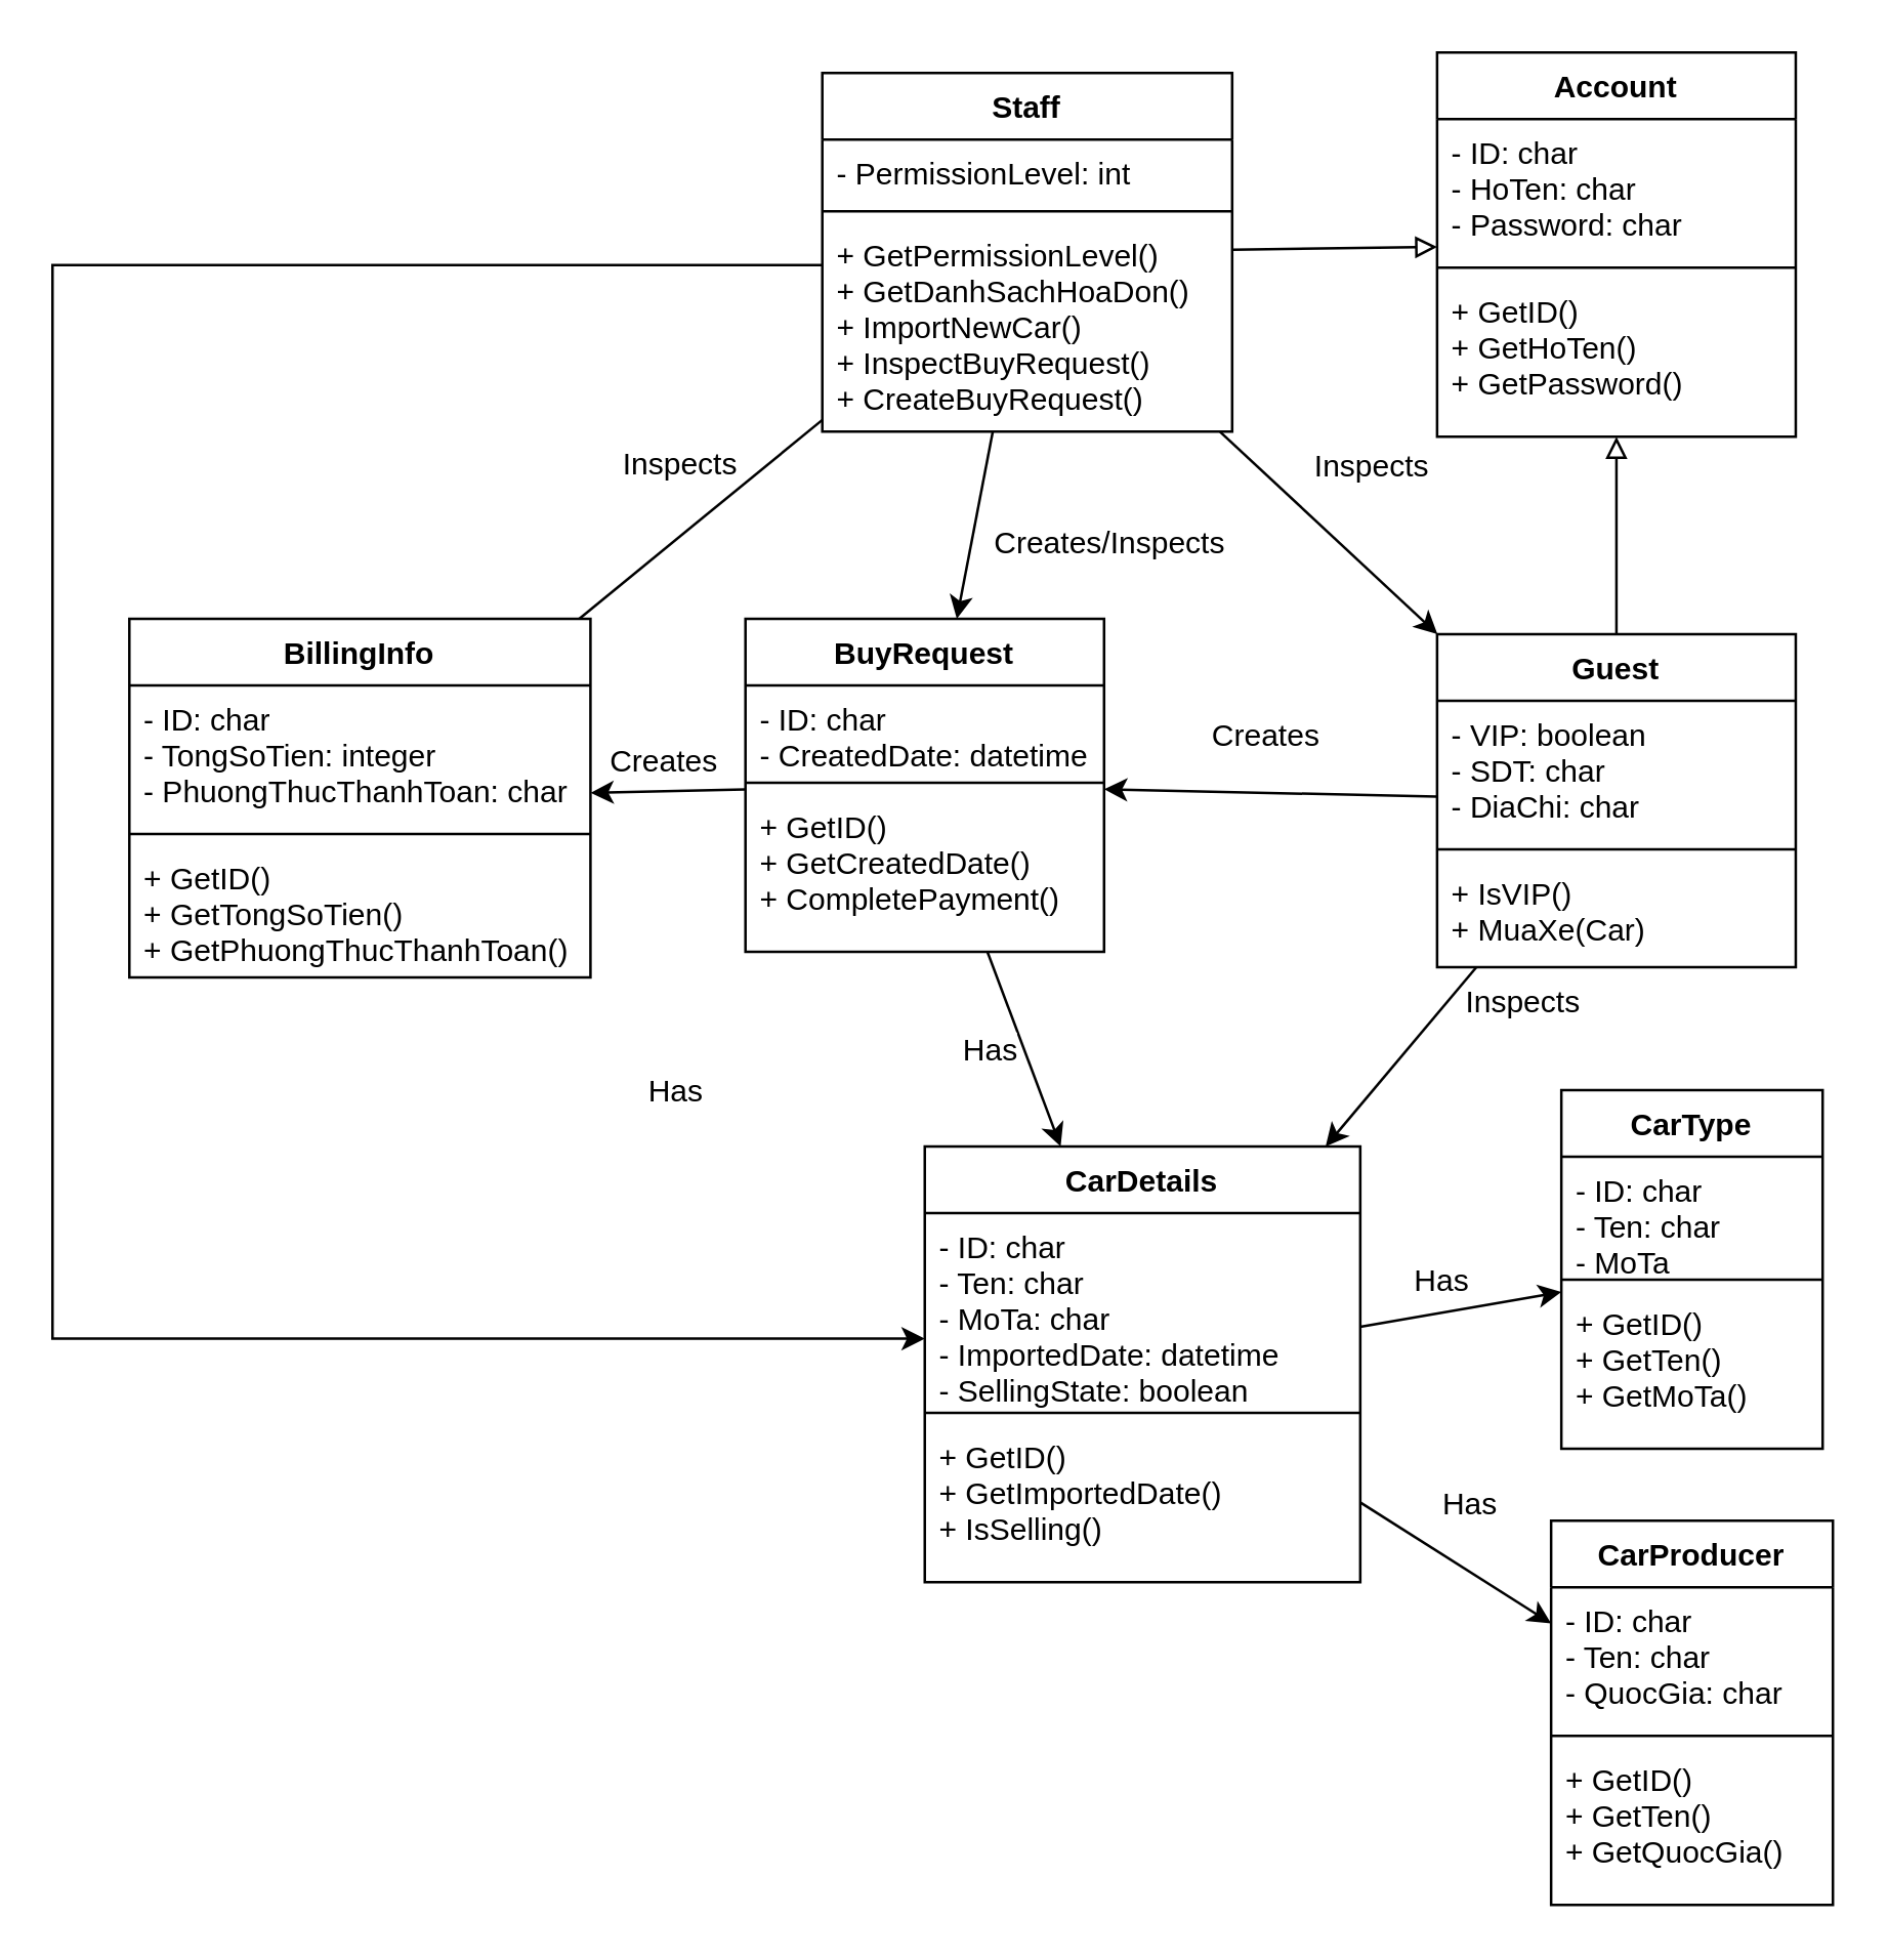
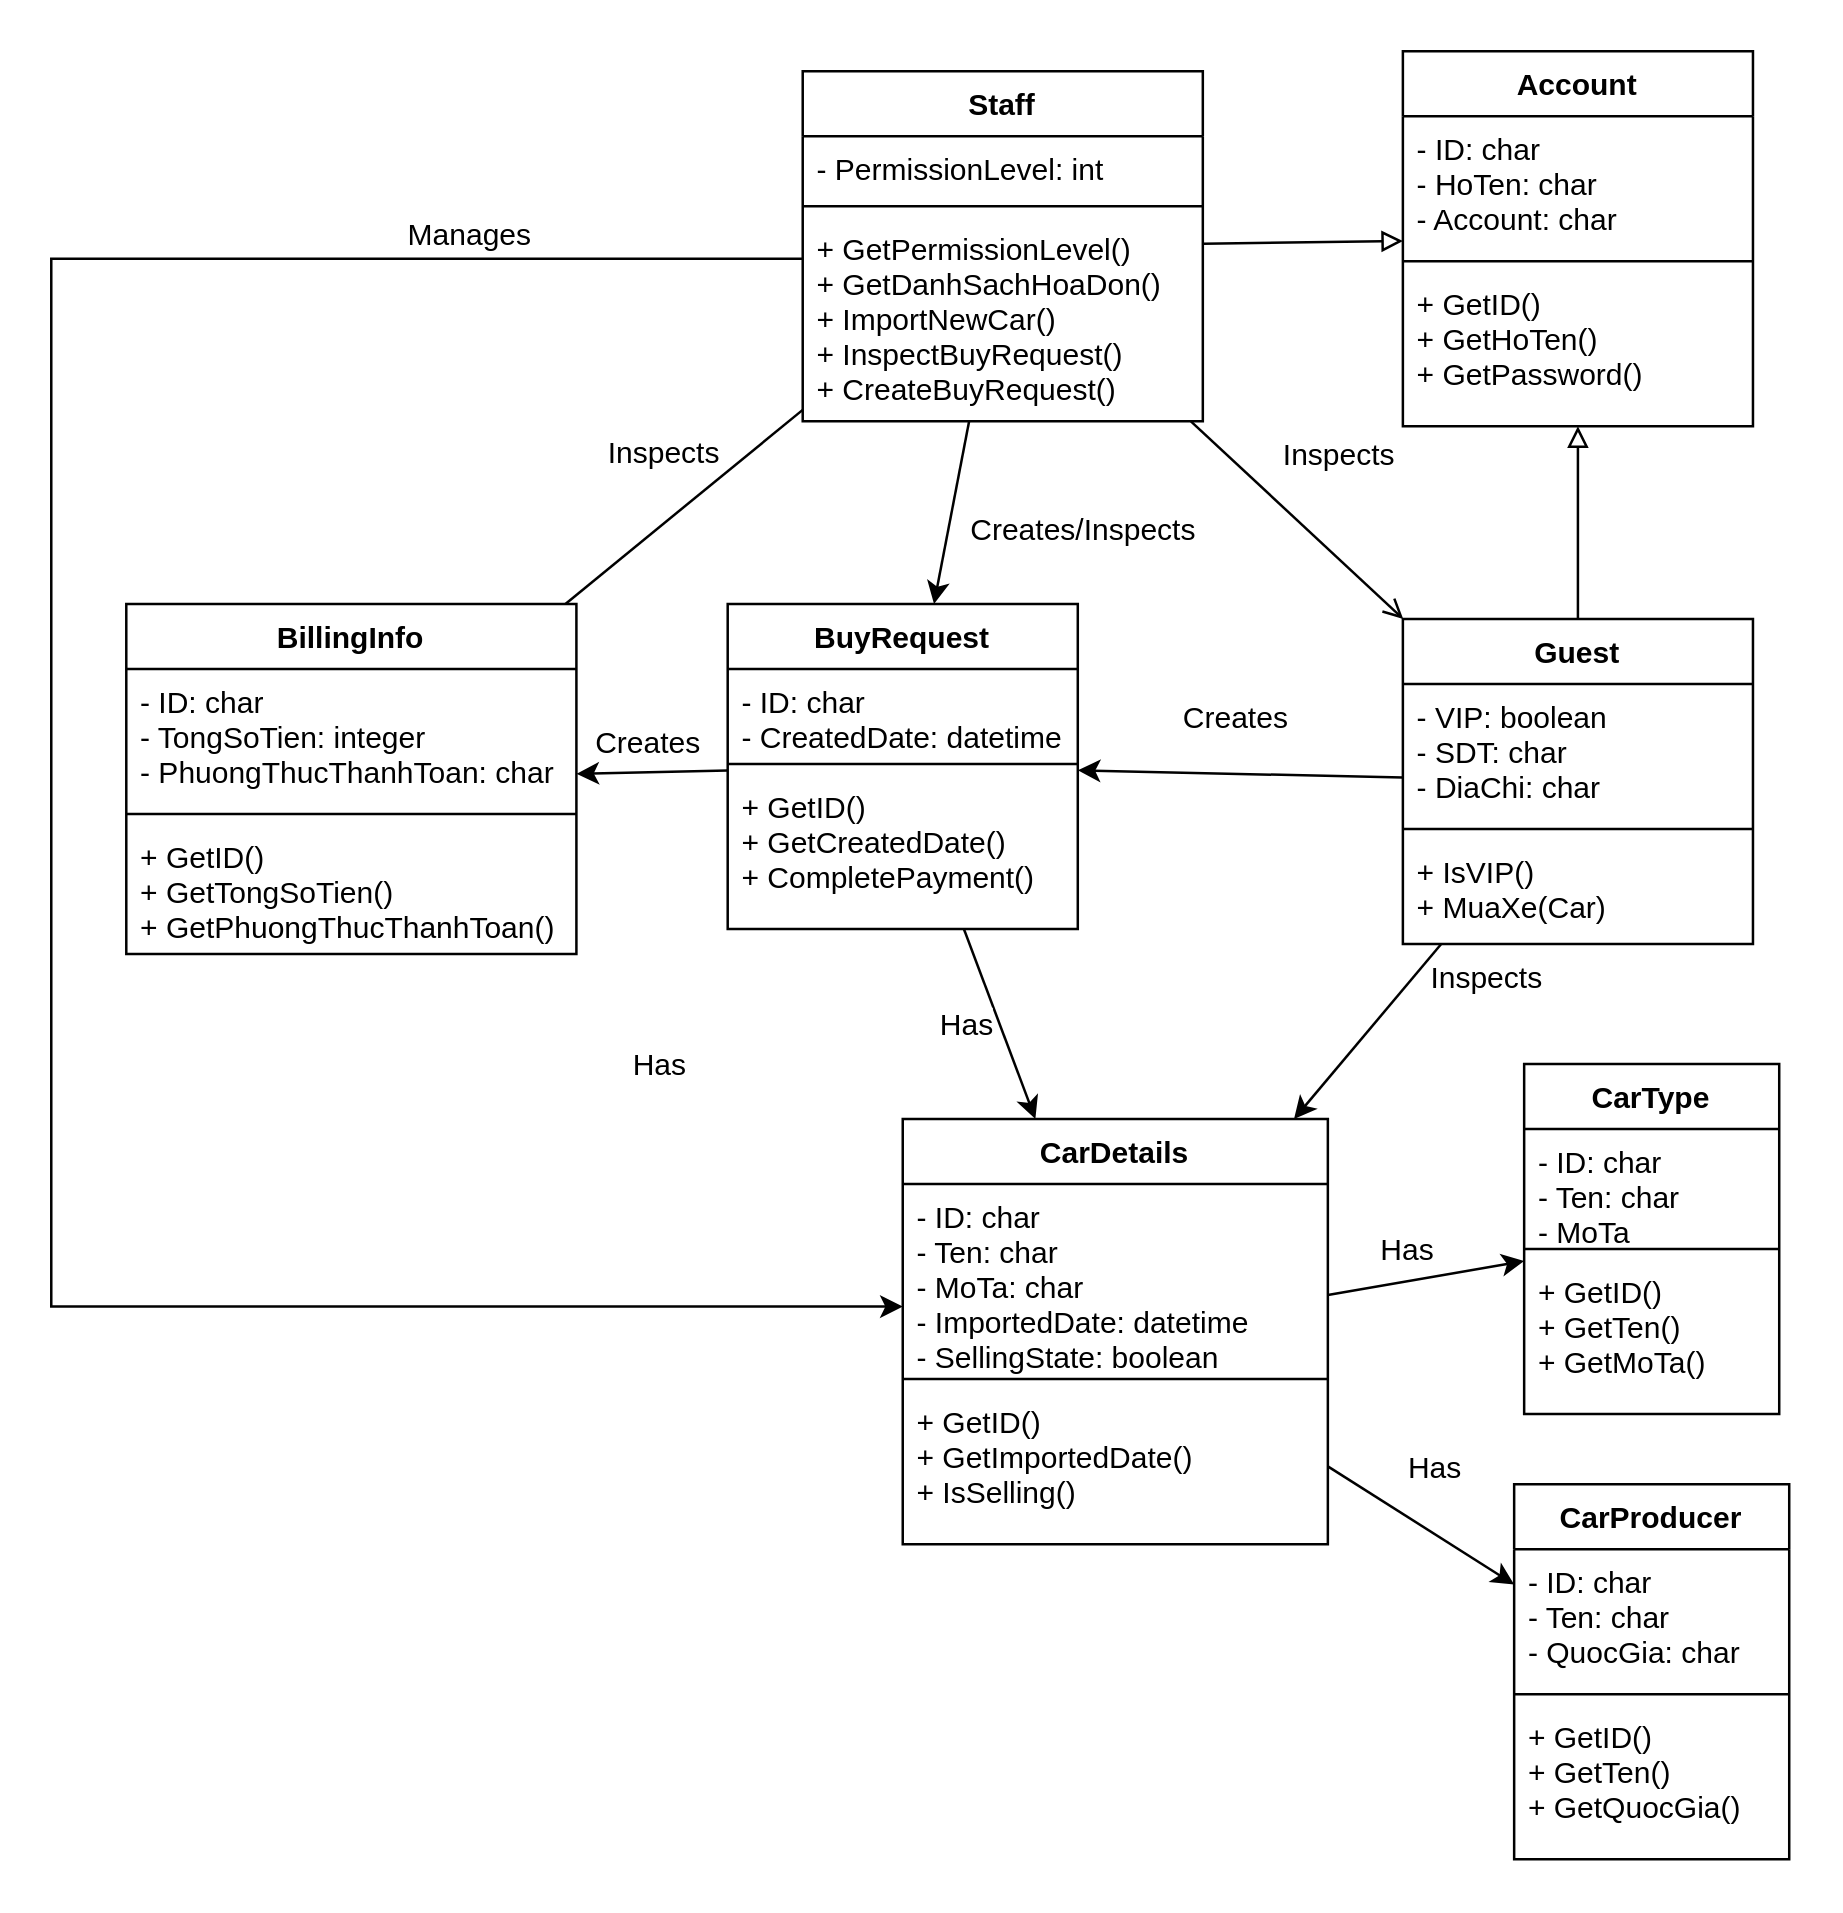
- <mxCell id="10" value="- ID: char&#10;- HoTen: char&#10;- Password: char" style="text;strokeColor=none;fillColor=none;align=left;verticalAlign=top;spacingLeft=4;spacingRight=4;overflow=hidden;rotatable=0;points=[[0,0.5],[1,0.5]];portConstraint=eastwest;" parent="9" vertex="1"><mxGeometry y="26" width="140" height="54" as="geometry" /></mxCell>
+ <mxCell id="10" value="- ID: char&#10;- HoTen: char&#10;- Account: char" style="text;strokeColor=none;fillColor=none;align=left;verticalAlign=top;spacingLeft=4;spacingRight=4;overflow=hidden;rotatable=0;points=[[0,0.5],[1,0.5]];portConstraint=eastwest;" parent="9" vertex="1"><mxGeometry y="26" width="140" height="54" as="geometry" /></mxCell>
+ <mxCell id="46" value="Manages" style="text;html=1;resizable=0;points=[];autosize=1;align=left;verticalAlign=top;spacingTop=-4;" parent="1" vertex="1"><mxGeometry x="161" y="84" width="60" height="20" as="geometry" /></mxCell>
- <mxCell id="28" style="edgeStyle=none;rounded=0;orthogonalLoop=1;jettySize=auto;html=1;endArrow=classic;endFill=1;" parent="1" source="32" target="5" edge="1"><mxGeometry relative="1" as="geometry" /></mxCell>
+ <mxCell id="28" style="edgeStyle=none;rounded=0;orthogonalLoop=1;jettySize=auto;html=1;endArrow=open;endFill=1;" parent="1" source="32" target="5" edge="1"><mxGeometry relative="1" as="geometry" /></mxCell>
